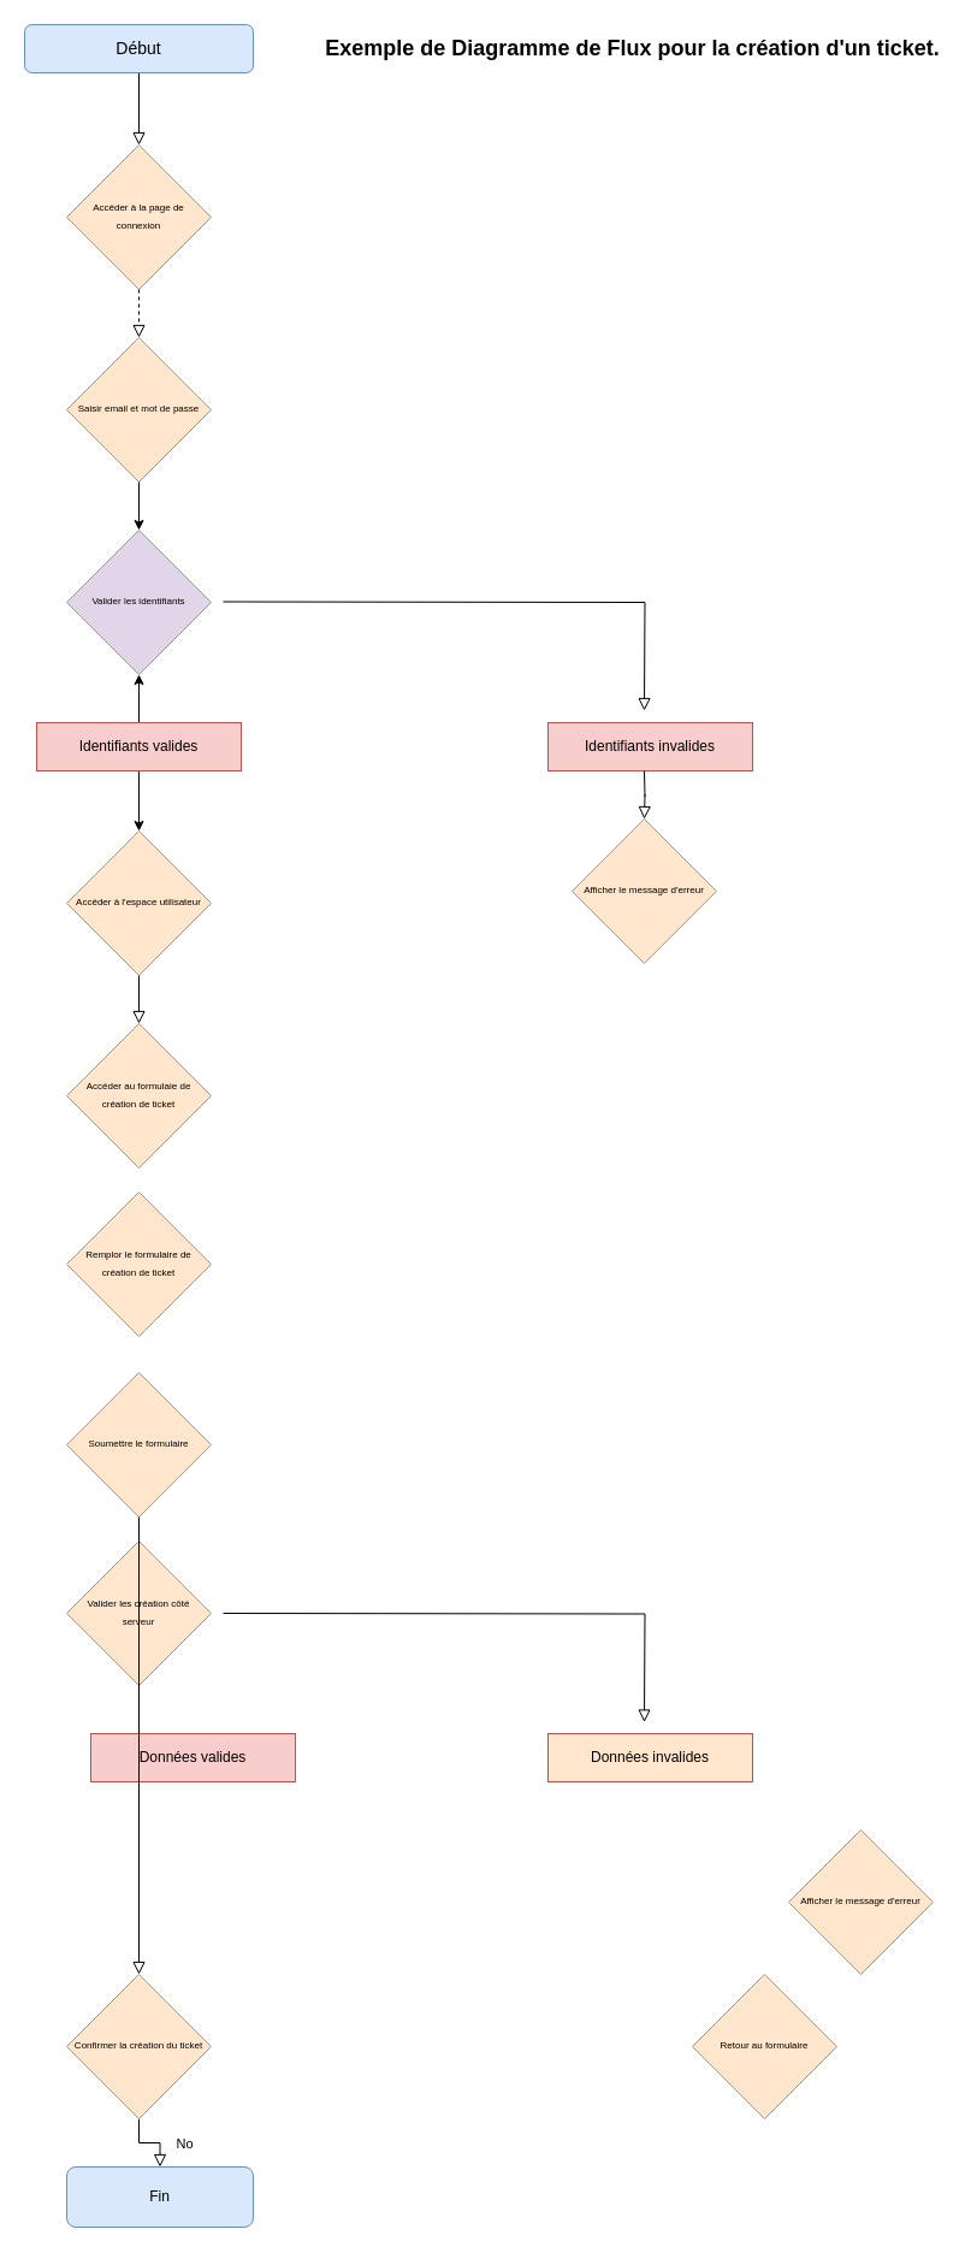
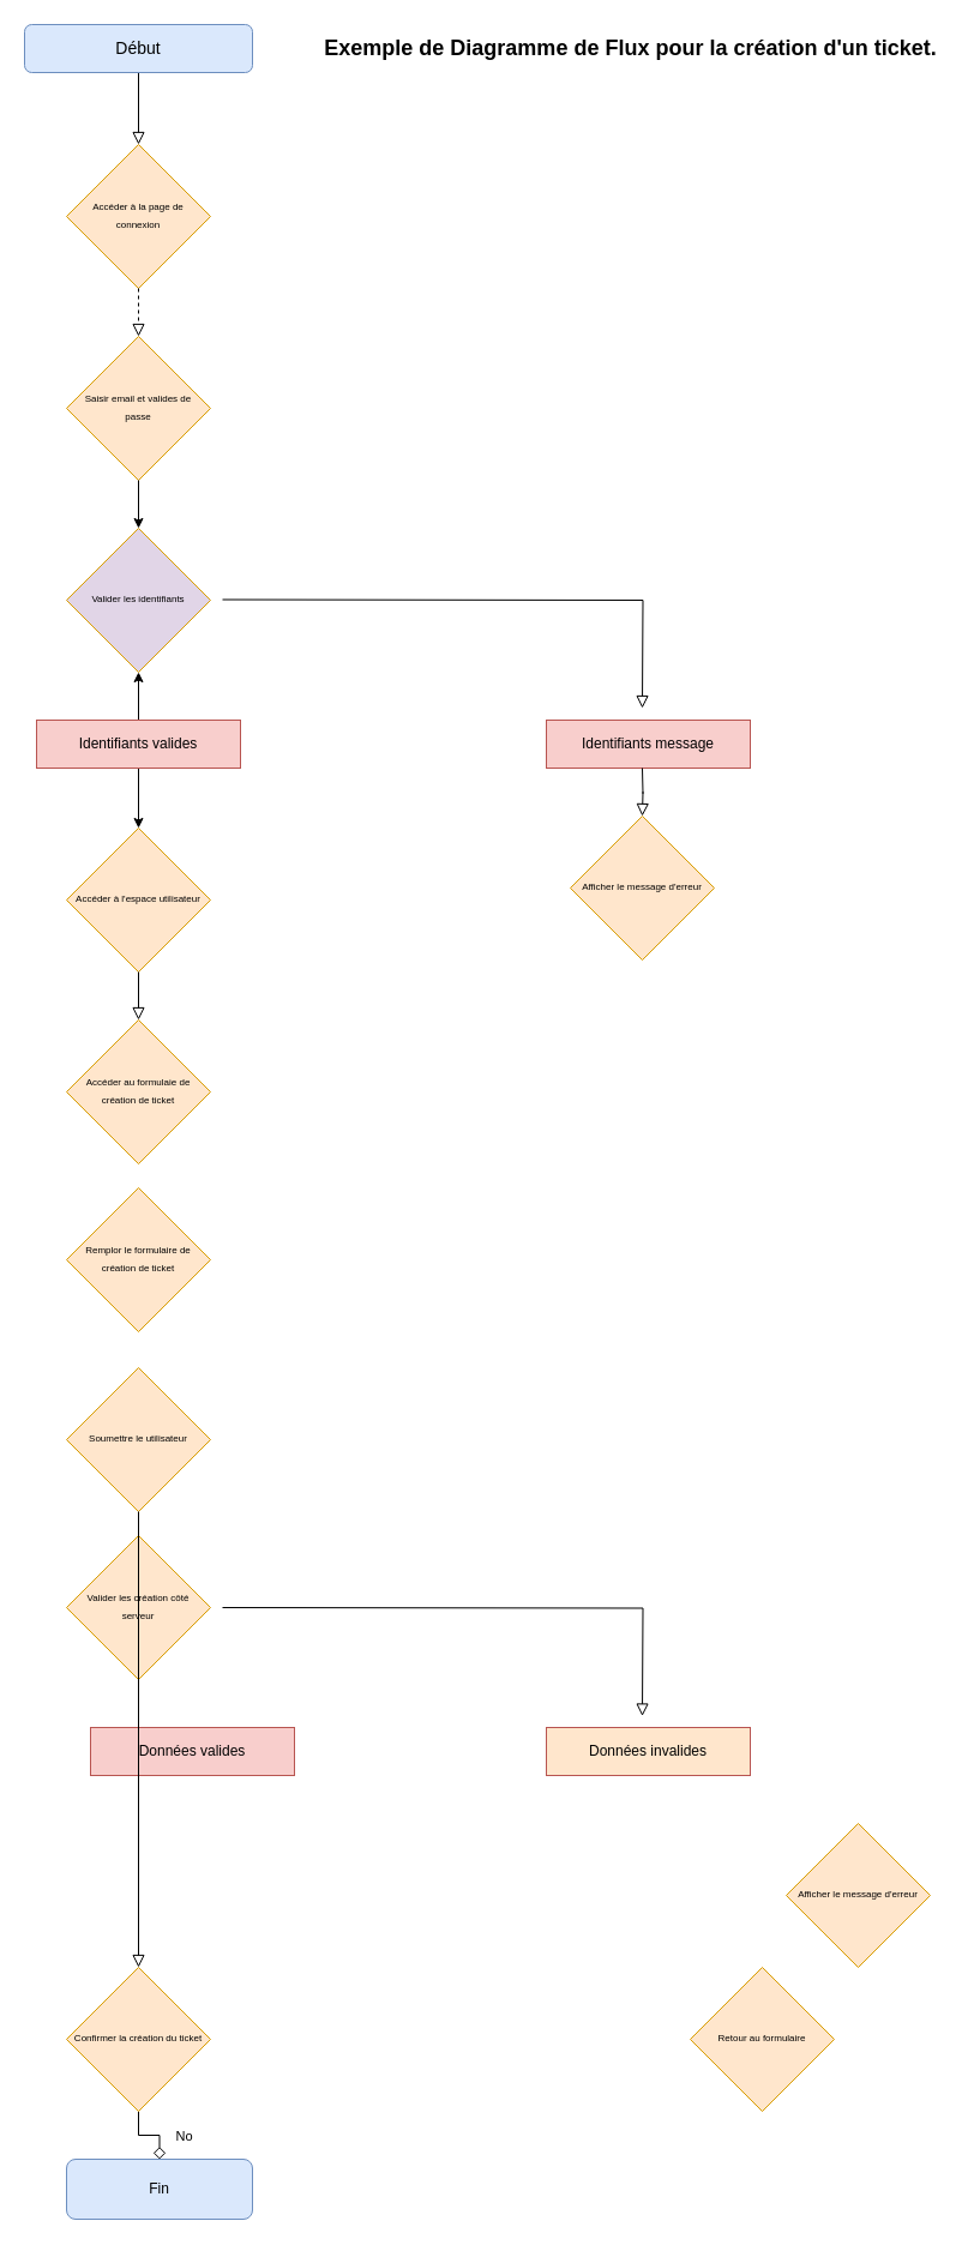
- <mxCell id="9" value="&lt;font style=&quot;font-size: 8px;&quot;&gt;Saisir email et mot de passe&lt;/font&gt;" style="rhombus;whiteSpace=wrap;html=1;shadow=0;fontFamily=Helvetica;fontSize=12;align=center;strokeWidth=1;spacing=6;spacingTop=-4;fillColor=#ffe6cc;strokeColor=#d79b00;" vertex="1" parent="1"><mxGeometry x="55" y="280" width="120" height="120" as="geometry" /></mxCell>
+ <mxCell id="9" value="&lt;font style=&quot;font-size: 8px;&quot;&gt;Saisir email et valides de passe&lt;/font&gt;" style="rhombus;whiteSpace=wrap;html=1;shadow=0;fontFamily=Helvetica;fontSize=12;align=center;strokeWidth=1;spacing=6;spacingTop=-4;fillColor=#ffe6cc;strokeColor=#d79b00;" vertex="1" parent="1"><mxGeometry x="55" y="280" width="120" height="120" as="geometry" /></mxCell>
- <mxCell id="15" value="Identifiants invalides" style="rounded=0;whiteSpace=wrap;html=1;fillColor=#f8cecc;strokeColor=#b85450;" vertex="1" parent="1"><mxGeometry x="455" y="600" width="170" height="40" as="geometry" /></mxCell>
+ <mxCell id="15" value="Identifiants message" style="rounded=0;whiteSpace=wrap;html=1;fillColor=#f8cecc;strokeColor=#b85450;" vertex="1" parent="1"><mxGeometry x="455" y="600" width="170" height="40" as="geometry" /></mxCell>
- <mxCell id="22" value="&lt;font style=&quot;font-size: 8px;&quot;&gt;Soumettre le formulaire&lt;/font&gt;" style="rhombus;whiteSpace=wrap;html=1;shadow=0;fontFamily=Helvetica;fontSize=12;align=center;strokeWidth=1;spacing=6;spacingTop=-4;fillColor=#ffe6cc;strokeColor=#d79b00;" vertex="1" parent="1"><mxGeometry x="55" y="1140" width="120" height="120" as="geometry" /></mxCell>
+ <mxCell id="22" value="&lt;font style=&quot;font-size: 8px;&quot;&gt;Soumettre le utilisateur&lt;/font&gt;" style="rhombus;whiteSpace=wrap;html=1;shadow=0;fontFamily=Helvetica;fontSize=12;align=center;strokeWidth=1;spacing=6;spacingTop=-4;fillColor=#ffe6cc;strokeColor=#d79b00;" vertex="1" parent="1"><mxGeometry x="55" y="1140" width="120" height="120" as="geometry" /></mxCell>
- <mxCell id="5" value="No" style="rounded=0;html=1;jettySize=auto;orthogonalLoop=1;fontSize=11;endArrow=block;endFill=0;endSize=8;strokeWidth=1;shadow=0;labelBackgroundColor=none;edgeStyle=orthogonalEdgeStyle;" parent="1" source="29" target="7" edge="1"><mxGeometry x="0.333" y="20" relative="1" as="geometry"><mxPoint as="offset" /><mxPoint x="110" y="490" as="sourcePoint" /></mxGeometry></mxCell>
+ <mxCell id="5" value="No" style="rounded=0;html=1;jettySize=auto;orthogonalLoop=1;fontSize=11;endArrow=diamond;endFill=0;endSize=8;strokeWidth=1;shadow=0;labelBackgroundColor=none;edgeStyle=orthogonalEdgeStyle;" parent="1" source="29" target="7" edge="1"><mxGeometry x="0.333" y="20" relative="1" as="geometry"><mxPoint as="offset" /><mxPoint x="110" y="490" as="sourcePoint" /></mxGeometry></mxCell>
